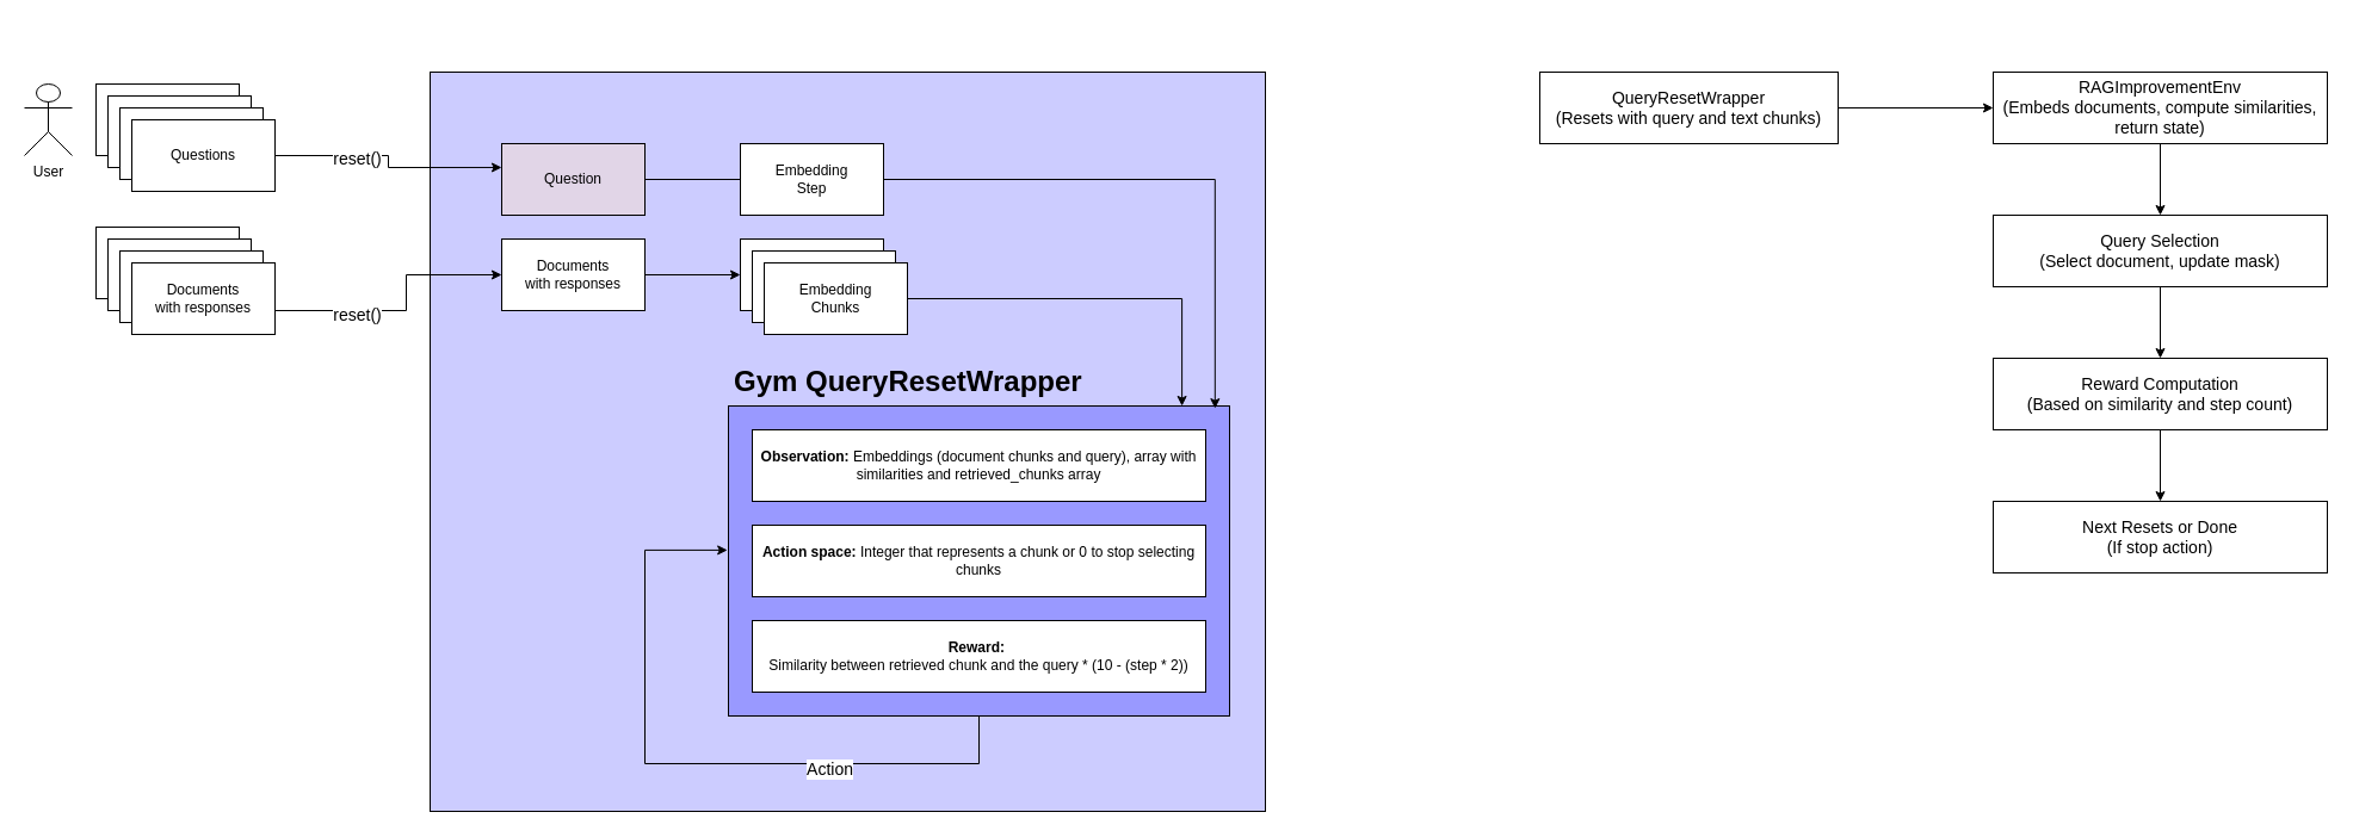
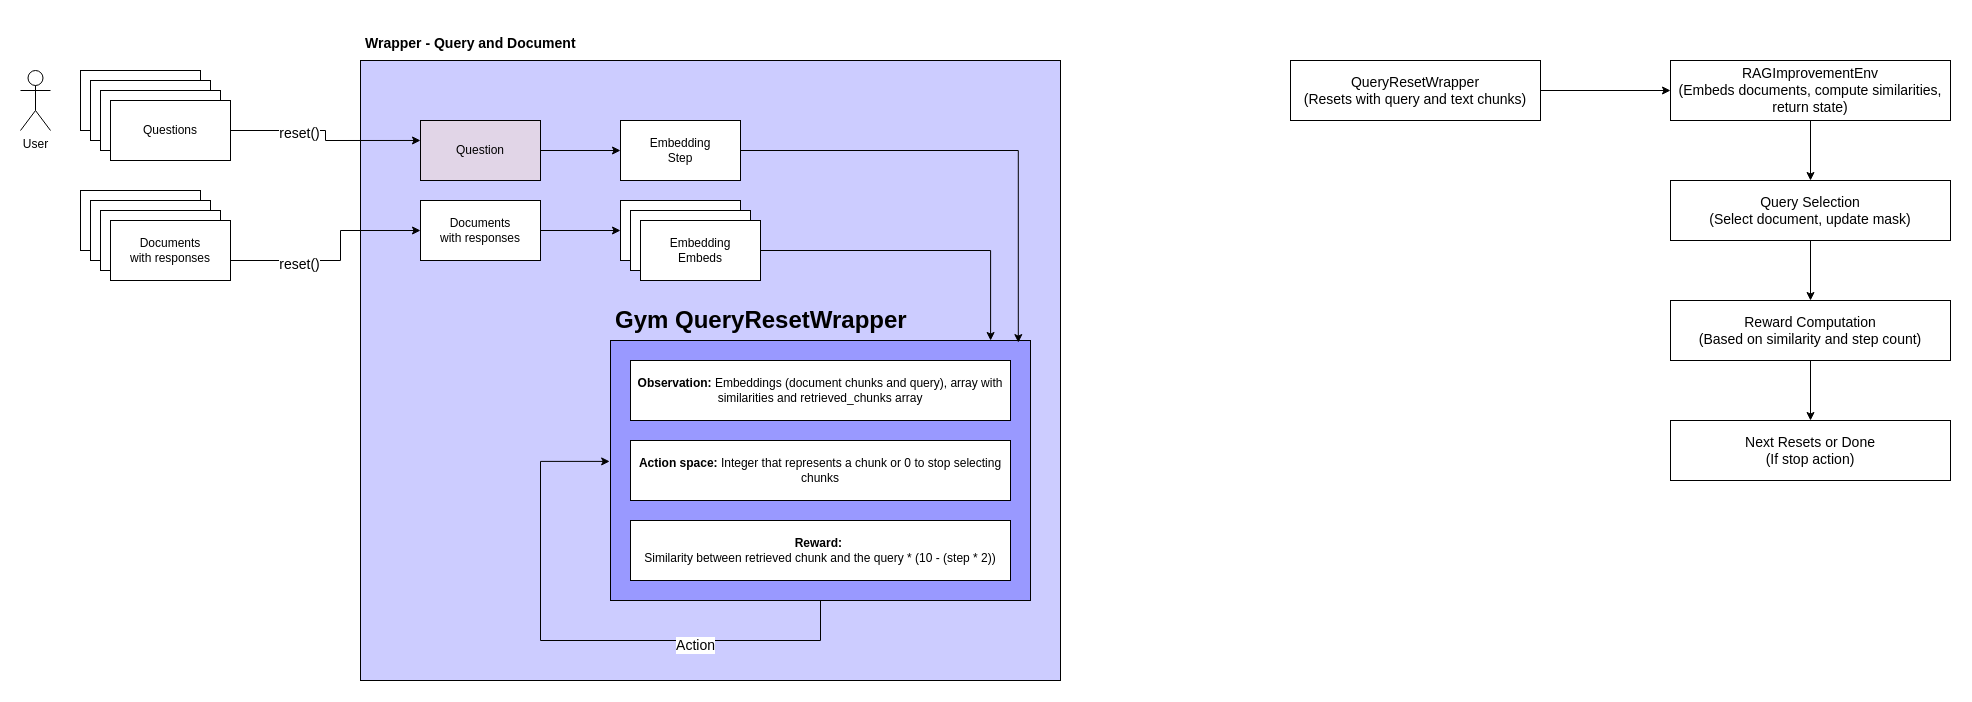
+ <mxCell id="16" value="&lt;h1&gt;&lt;font style=&quot;font-size: 14px;&quot;&gt;Wrapper - Query and Document&lt;/font&gt;&lt;/h1&gt;" style="text;html=1;strokeColor=none;fillColor=none;spacing=5;spacingTop=-20;whiteSpace=wrap;overflow=hidden;rounded=0;" vertex="1" parent="1"><mxGeometry x="360" y="20" width="380" height="40" as="geometry" /></mxCell>
- <mxCell id="4" value="User" style="shape=umlActor;verticalLabelPosition=bottom;verticalAlign=top;html=1;outlineConnect=0;" vertex="1" parent="1"><mxGeometry x="20" y="70" width="40" height="60" as="geometry" /></mxCell>
+ <mxCell id="4" value="User" style="shape=umlActor;verticalLabelPosition=bottom;verticalAlign=top;html=1;outlineConnect=0;" vertex="1" parent="1"><mxGeometry x="20" y="70" width="30" height="60" as="geometry" /></mxCell>
- <mxCell id="25" value="" style="edgeStyle=orthogonalEdgeStyle;rounded=0;orthogonalLoop=1;jettySize=auto;html=1;fontSize=14;endArrow=none;" edge="1" parent="1" source="26" target="34"><mxGeometry relative="1" as="geometry" /></mxCell>
+ <mxCell id="25" value="" style="edgeStyle=orthogonalEdgeStyle;rounded=0;orthogonalLoop=1;jettySize=auto;html=1;fontSize=14;" edge="1" parent="1" source="26" target="34"><mxGeometry relative="1" as="geometry" /></mxCell>
- <mxCell id="32" value="Embedding&lt;br&gt;Chunks" style="whiteSpace=wrap;html=1;rounded=0;" vertex="1" parent="1"><mxGeometry x="640" y="220" width="120" height="60" as="geometry" /></mxCell>
+ <mxCell id="32" value="Embedding&lt;br&gt;Embeds" style="whiteSpace=wrap;html=1;rounded=0;" vertex="1" parent="1"><mxGeometry x="640" y="220" width="120" height="60" as="geometry" /></mxCell>
